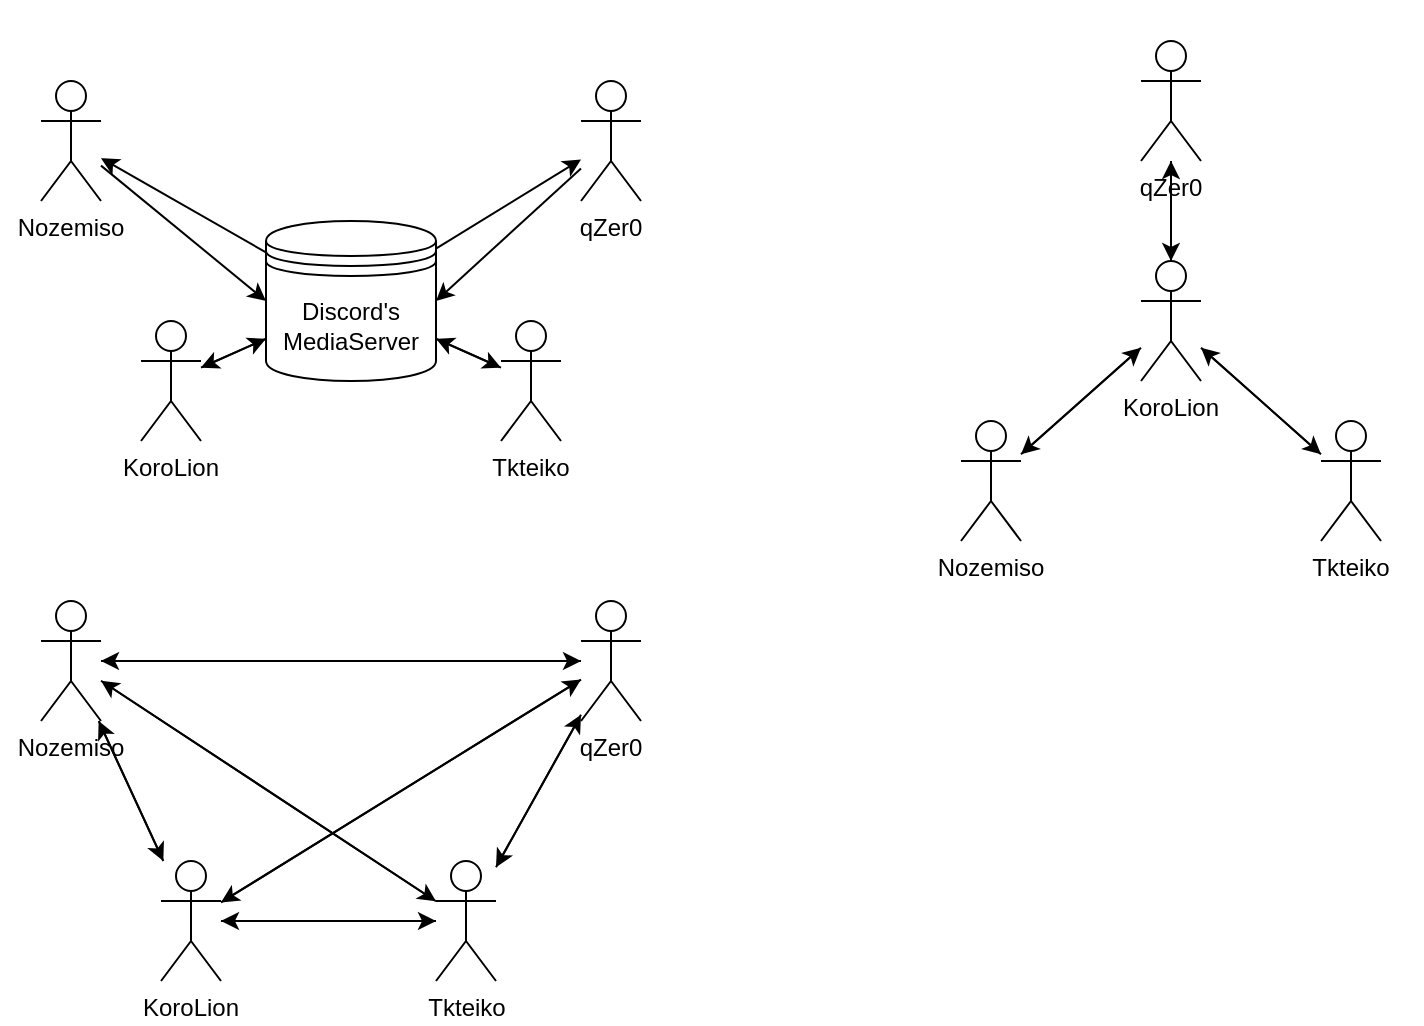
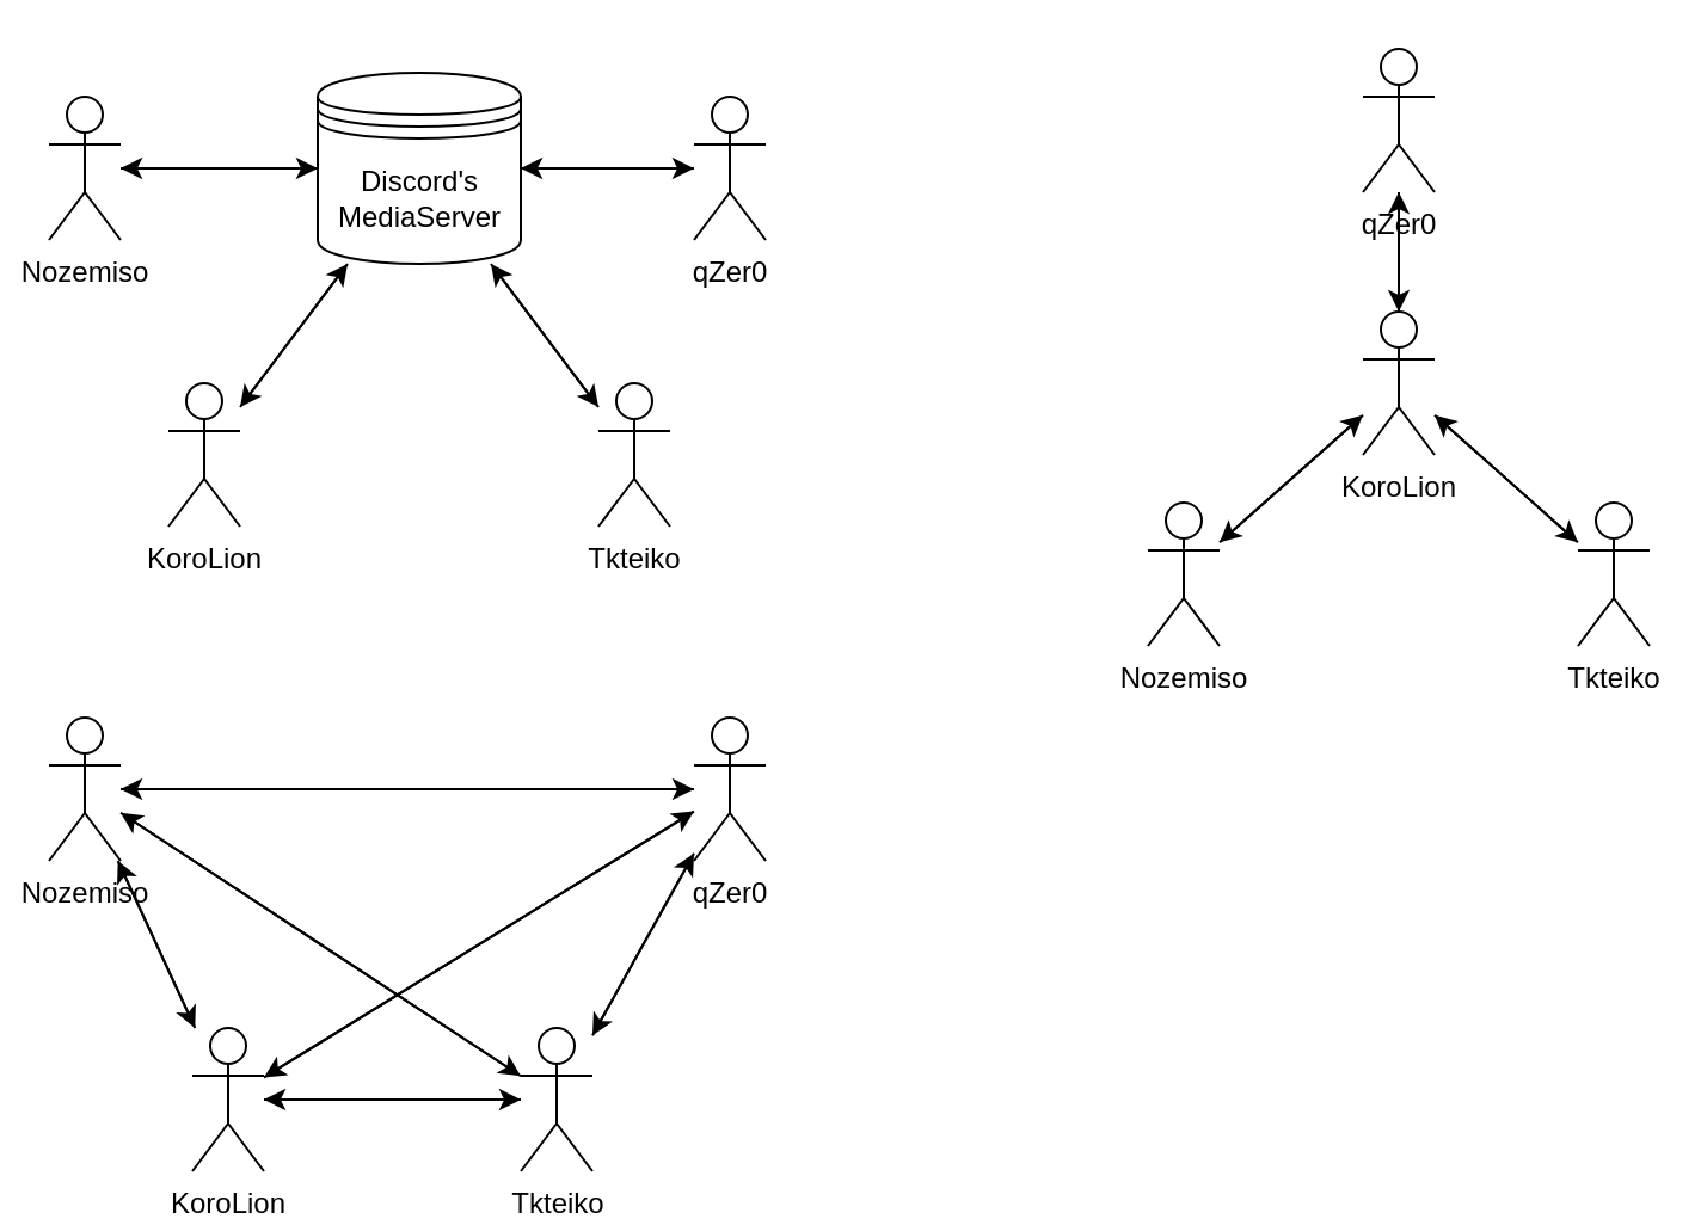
- <mxCell id="12" value="&lt;div&gt;Discord's&lt;/div&gt;&lt;div&gt;MediaServer&lt;br&gt;&lt;/div&gt;" style="shape=datastore;whiteSpace=wrap;html=1;" parent="1" vertex="1"><mxGeometry x="132.5" y="110" width="85" height="80" as="geometry" /></mxCell>
+ <mxCell id="12" value="&lt;div&gt;Discord's&lt;/div&gt;&lt;div&gt;MediaServer&lt;br&gt;&lt;/div&gt;" style="shape=datastore;whiteSpace=wrap;html=1;" parent="1" vertex="1"><mxGeometry x="132.5" y="30" width="85" height="80" as="geometry" /></mxCell>
